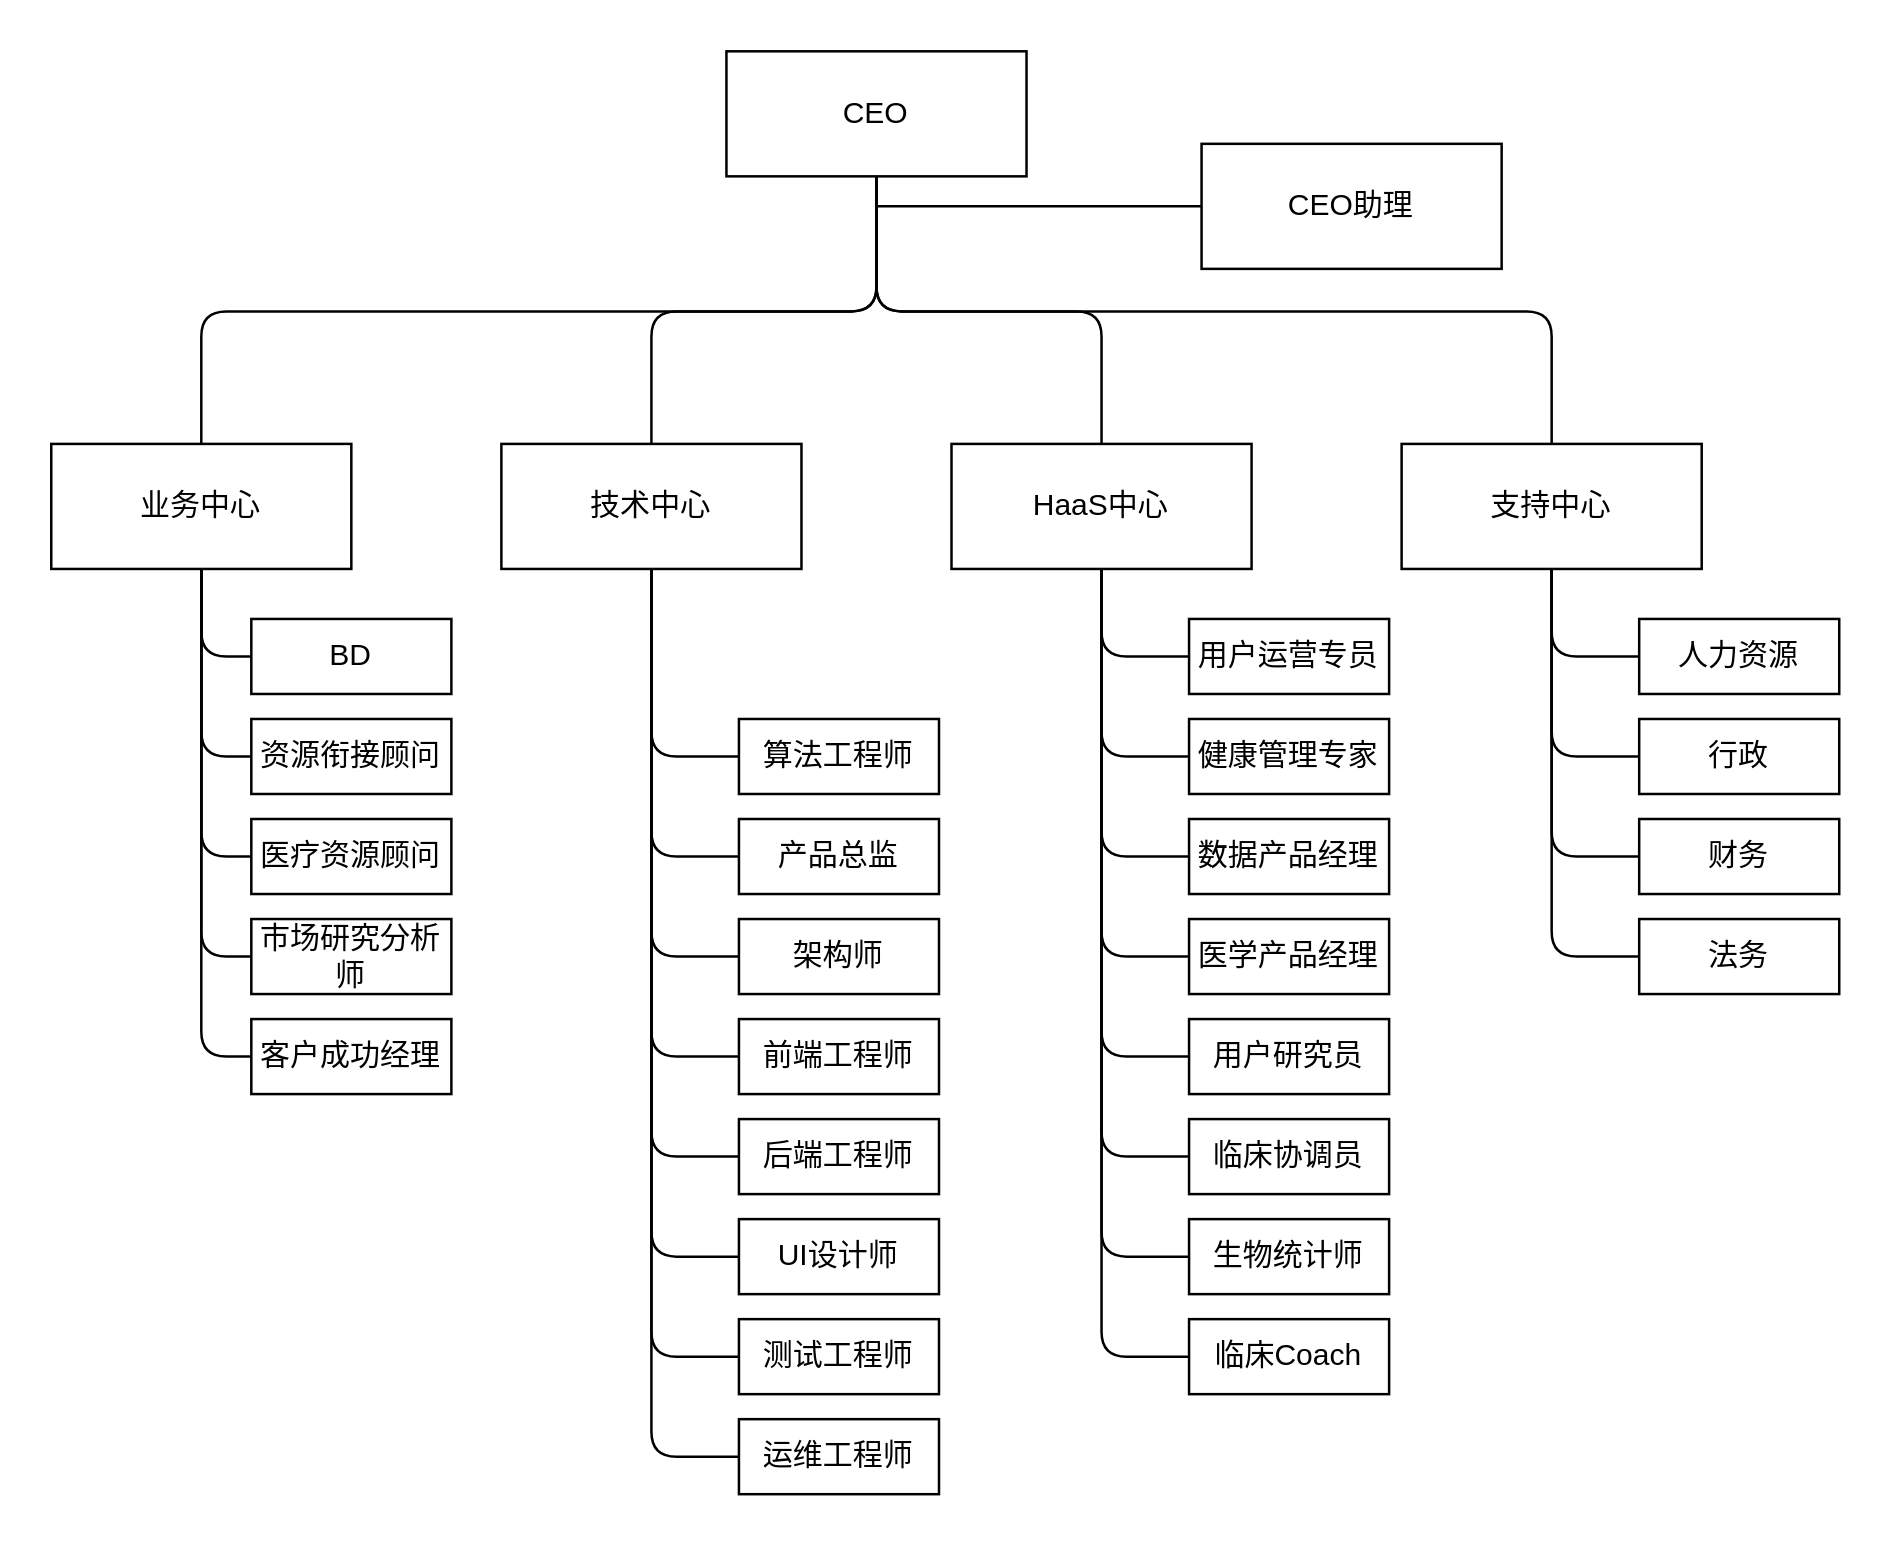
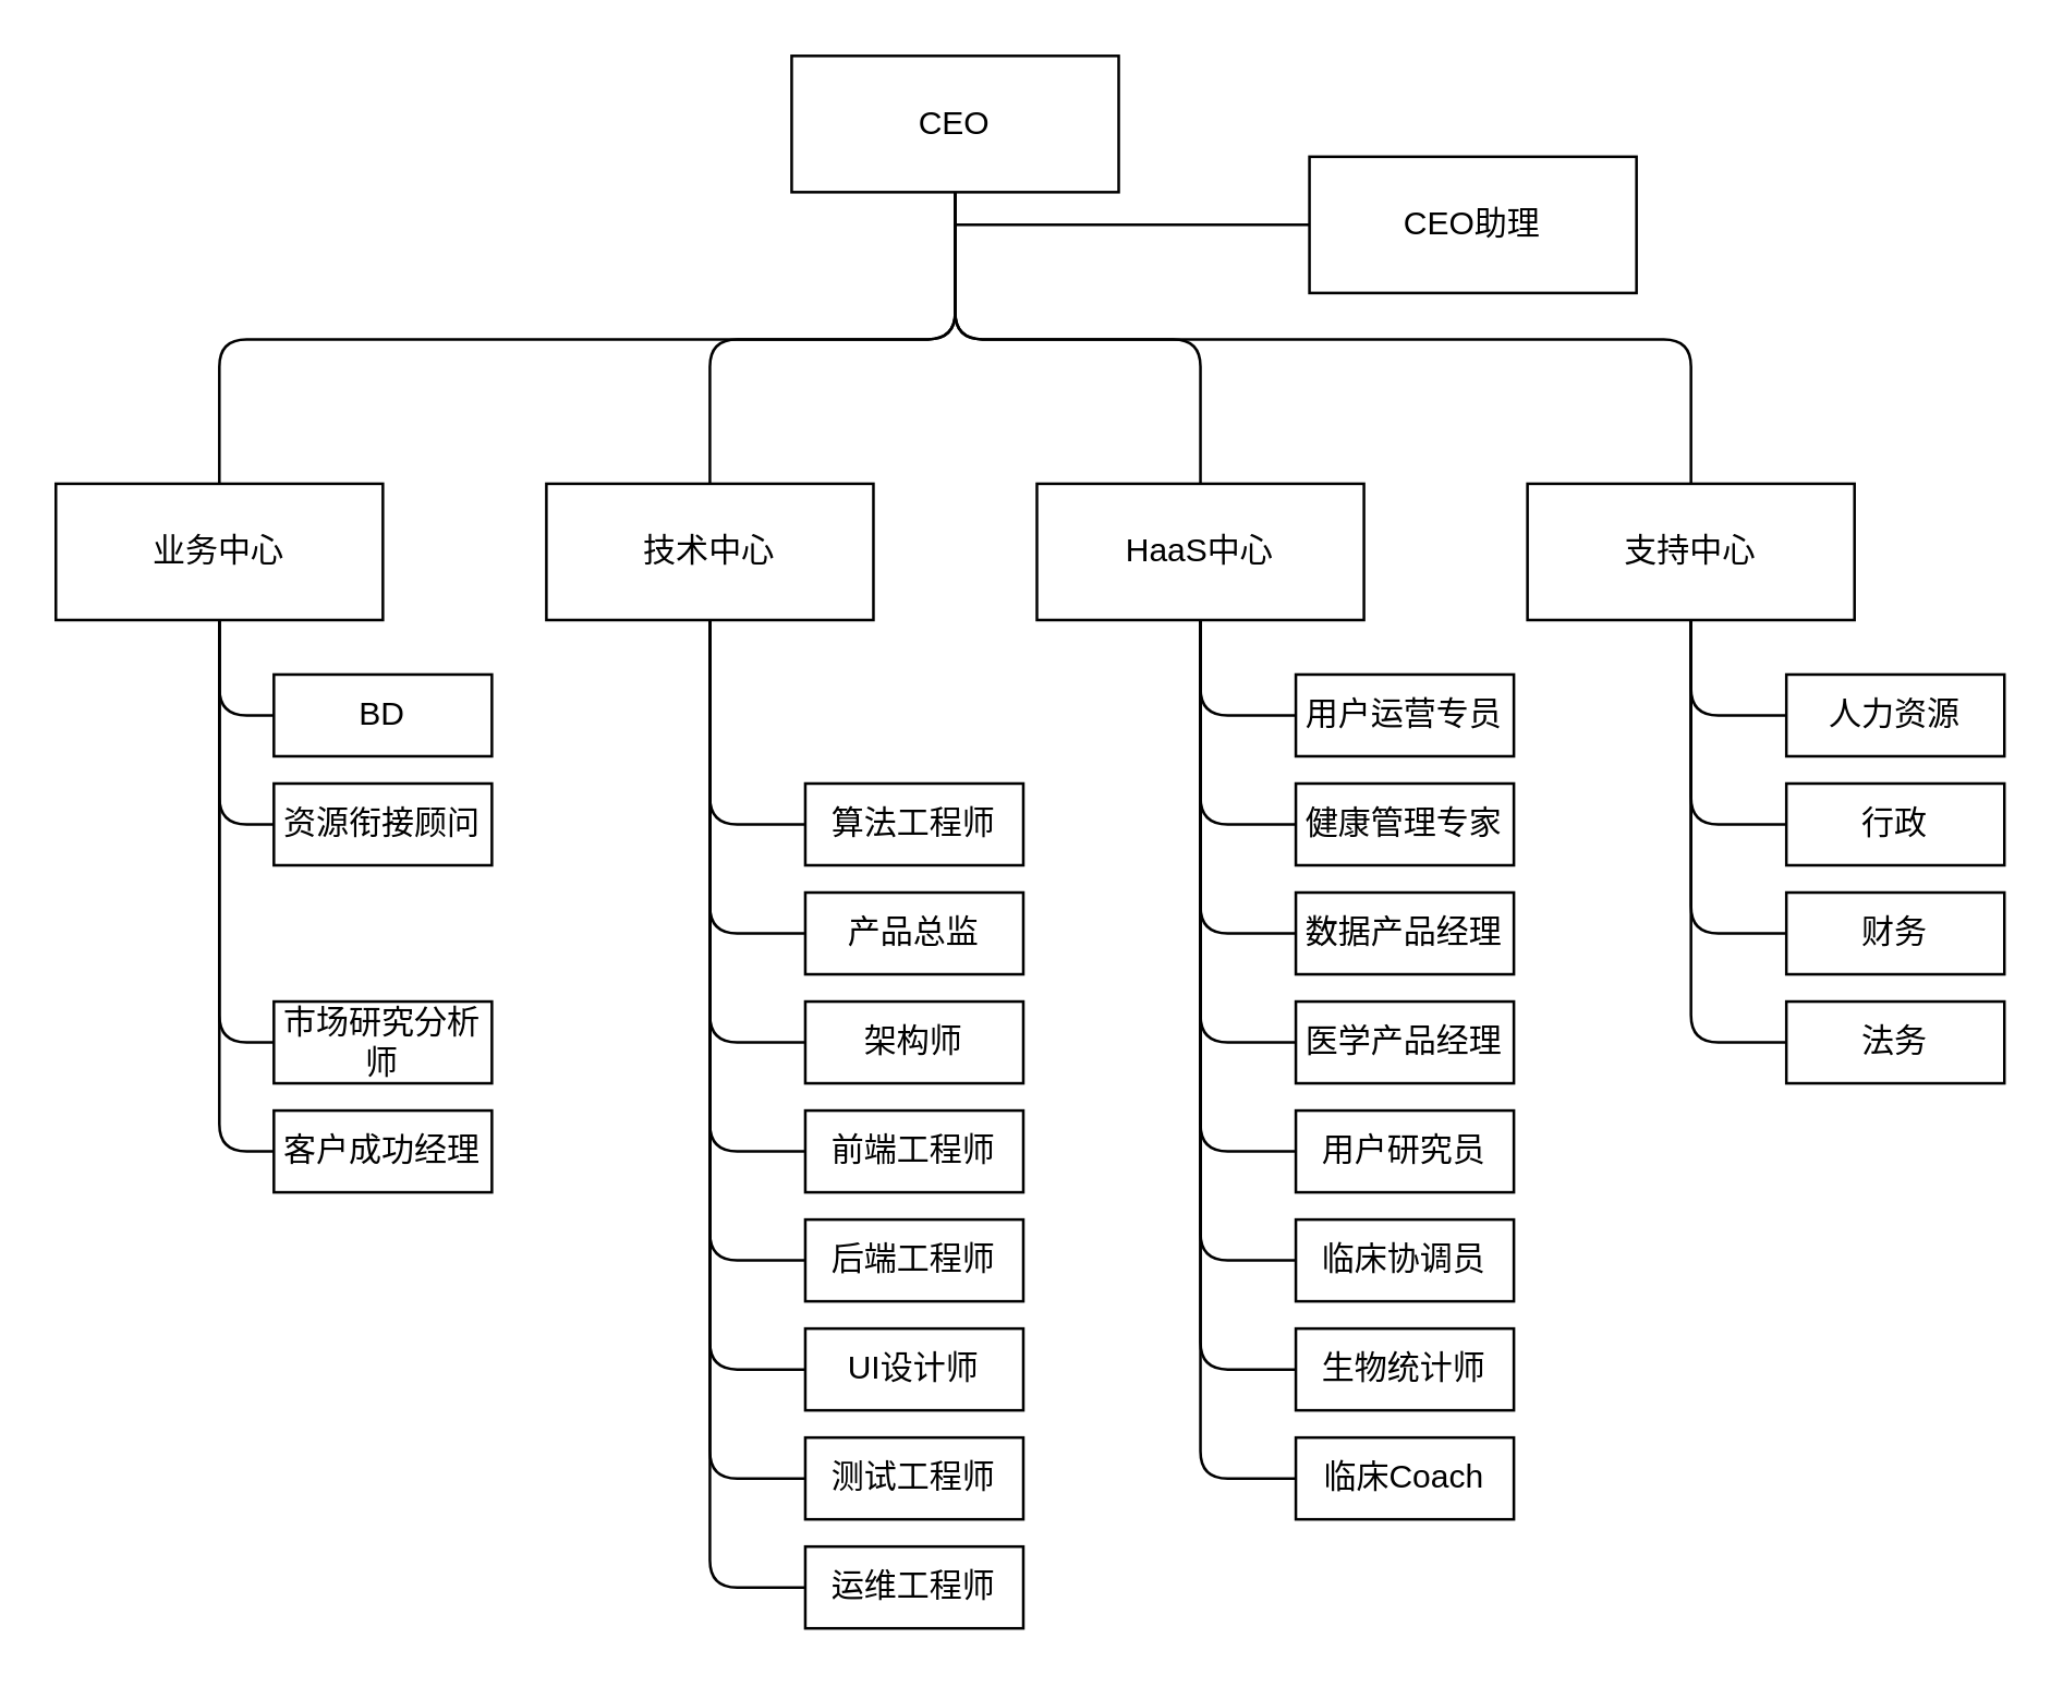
- <mxCell id="20" value="" style="edgeStyle=segmentEdgeStyle;endArrow=none;html=1;entryX=0.5;entryY=1;entryDx=0;entryDy=0;exitX=0;exitY=0.5;exitDx=0;exitDy=0;endFill=0;" edge="1" parent="1" source="15" target="4"><mxGeometry width="50" height="50" relative="1" as="geometry"><mxPoint x="190" y="677" as="sourcePoint" /><mxPoint x="240" y="627" as="targetPoint" /></mxGeometry></mxCell>
- <mxCell id="15" value="医疗资源顾问" style="rounded=0;whiteSpace=wrap;html=1;" vertex="1" parent="1"><mxGeometry x="100" y="327" width="80" height="30" as="geometry" /></mxCell>
